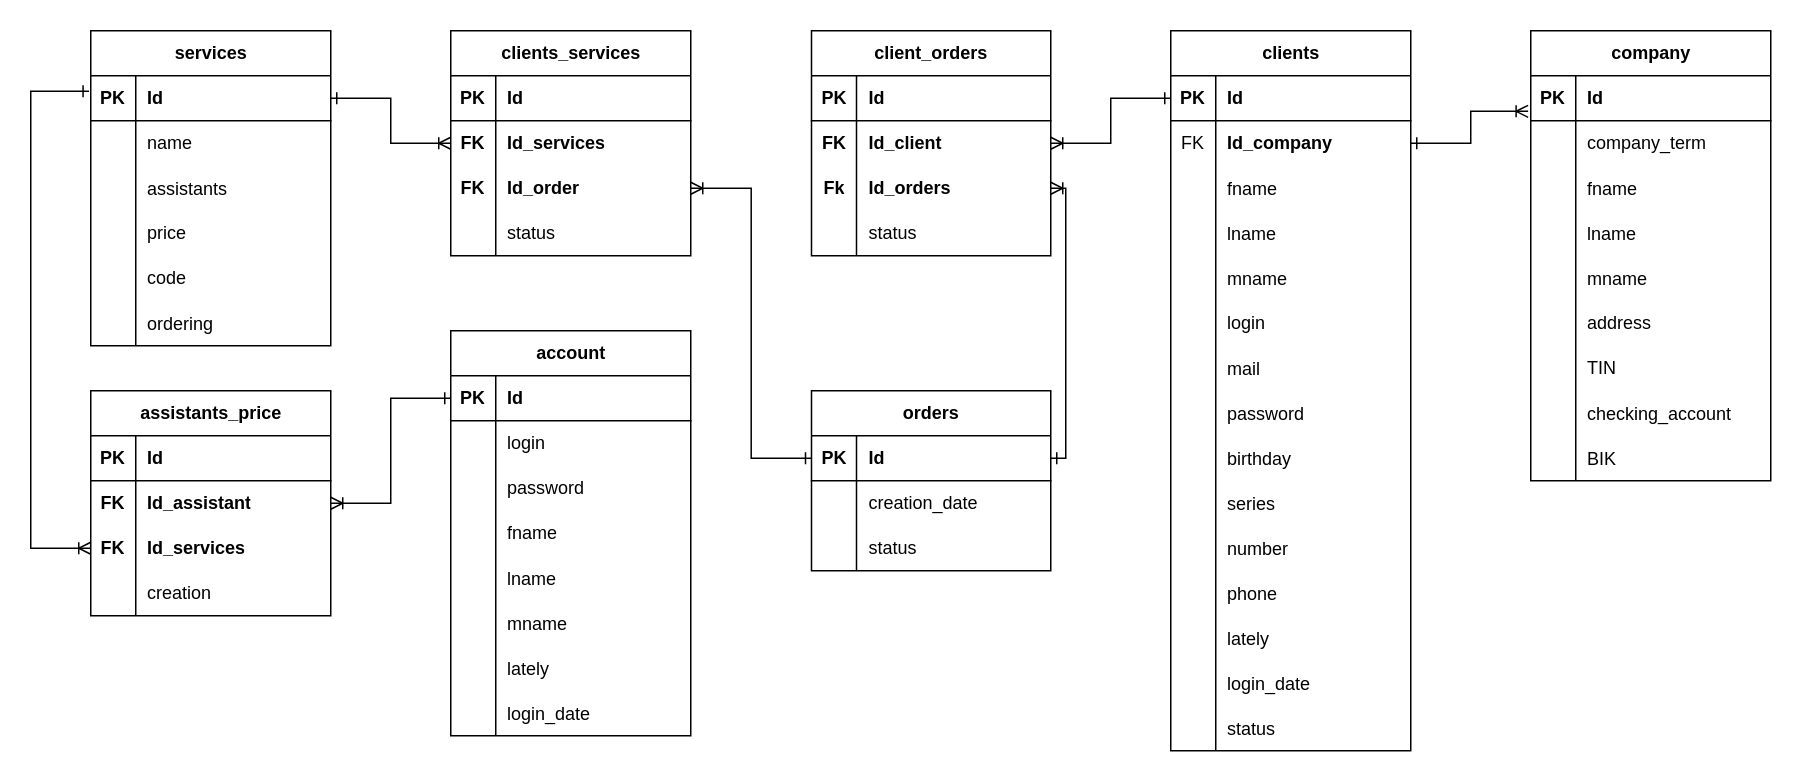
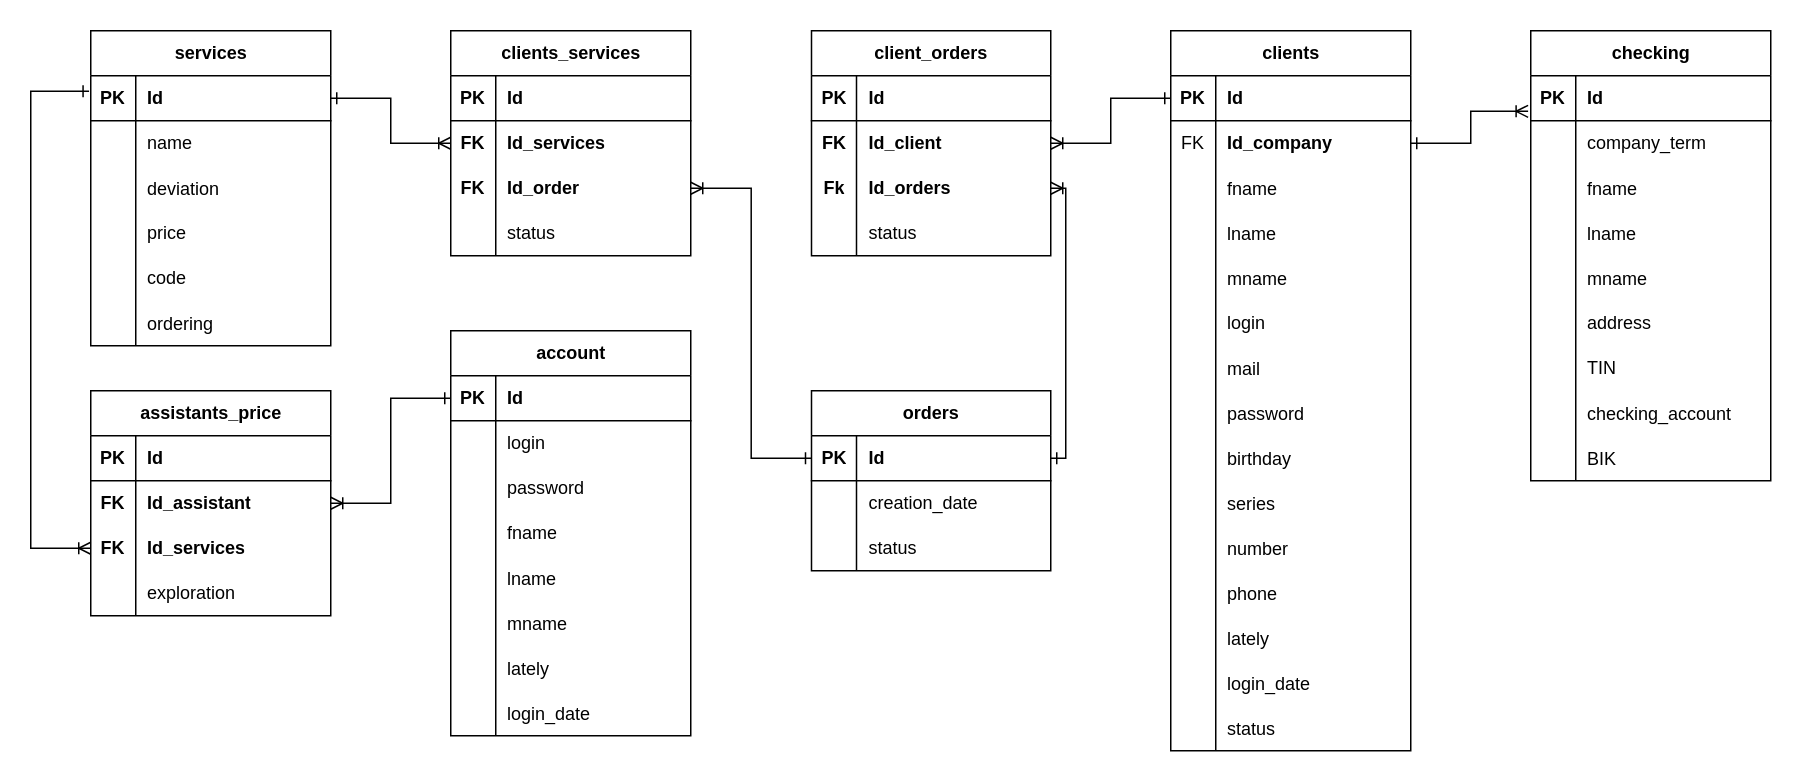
- <mxCell id="128" value="company" style="shape=table;startSize=30;container=1;collapsible=1;childLayout=tableLayout;fixedRows=1;rowLines=0;fontStyle=1;align=center;resizeLast=1;html=1;" parent="1" vertex="1"><mxGeometry x="1020" y="20" width="160" height="300" as="geometry" /></mxCell>
+ <mxCell id="128" value="checking" style="shape=table;startSize=30;container=1;collapsible=1;childLayout=tableLayout;fixedRows=1;rowLines=0;fontStyle=1;align=center;resizeLast=1;html=1;" parent="1" vertex="1"><mxGeometry x="1020" y="20" width="160" height="300" as="geometry" /></mxCell>
- <mxCell id="11" value="assistants" style="shape=partialRectangle;connectable=0;fillColor=none;top=0;left=0;bottom=0;right=0;align=left;spacingLeft=6;overflow=hidden;" parent="9" vertex="1"><mxGeometry x="30" width="130" height="30" as="geometry"><mxRectangle width="130" height="30" as="alternateBounds" /></mxGeometry></mxCell>
+ <mxCell id="11" value="deviation" style="shape=partialRectangle;connectable=0;fillColor=none;top=0;left=0;bottom=0;right=0;align=left;spacingLeft=6;overflow=hidden;" parent="9" vertex="1"><mxGeometry x="30" width="130" height="30" as="geometry"><mxRectangle width="130" height="30" as="alternateBounds" /></mxGeometry></mxCell>
- <mxCell id="127" value="creation&amp;nbsp;" style="shape=partialRectangle;connectable=0;fillColor=none;top=0;left=0;bottom=0;right=0;align=left;spacingLeft=6;overflow=hidden;whiteSpace=wrap;html=1;" parent="125" vertex="1"><mxGeometry x="30" width="130" height="30" as="geometry"><mxRectangle width="130" height="30" as="alternateBounds" /></mxGeometry></mxCell>
+ <mxCell id="127" value="exploration&amp;nbsp;" style="shape=partialRectangle;connectable=0;fillColor=none;top=0;left=0;bottom=0;right=0;align=left;spacingLeft=6;overflow=hidden;whiteSpace=wrap;html=1;" parent="125" vertex="1"><mxGeometry x="30" width="130" height="30" as="geometry"><mxRectangle width="130" height="30" as="alternateBounds" /></mxGeometry></mxCell>
